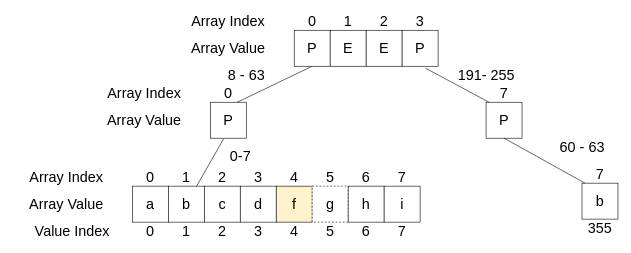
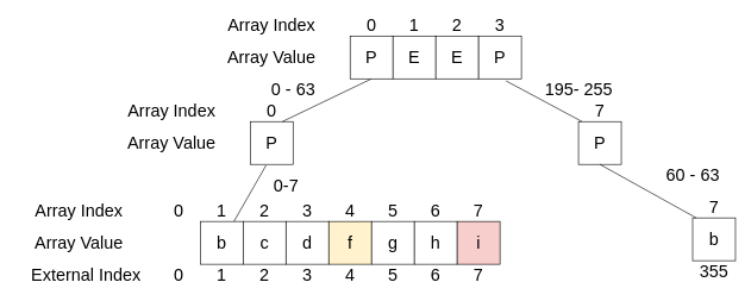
- <mxCell id="34" value="8 - 63" style="text;html=1;align=center;verticalAlign=middle;resizable=0;points=[];autosize=1;strokeColor=none;fillColor=none;fontSize=24;" parent="1" vertex="1"><mxGeometry x="370" y="110" width="80" height="30" as="geometry" /></mxCell>
+ <mxCell id="34" value="0 - 63" style="text;html=1;align=center;verticalAlign=middle;resizable=0;points=[];autosize=1;strokeColor=none;fillColor=none;fontSize=24;" parent="1" vertex="1"><mxGeometry x="370" y="110" width="80" height="30" as="geometry" /></mxCell>
- <mxCell id="42" value="191- 255" style="text;html=1;align=center;verticalAlign=middle;resizable=0;points=[];autosize=1;strokeColor=none;fillColor=none;fontSize=24;" vertex="1" parent="1"><mxGeometry x="755" y="110" width="110" height="30" as="geometry" /></mxCell>
+ <mxCell id="42" value="195- 255" style="text;html=1;align=center;verticalAlign=middle;resizable=0;points=[];autosize=1;strokeColor=none;fillColor=none;fontSize=24;" vertex="1" parent="1"><mxGeometry x="755" y="110" width="110" height="30" as="geometry" /></mxCell>
- <mxCell id="2" value="a" style="rounded=0;whiteSpace=wrap;html=1;fontSize=24;" parent="1" vertex="1"><mxGeometry x="220" y="310" width="60" height="60" as="geometry" /></mxCell>
- <mxCell id="45" value="g" style="rounded=0;whiteSpace=wrap;html=1;fontSize=24;dashed=1;" vertex="1" parent="1"><mxGeometry x="520" y="310" width="60" height="60" as="geometry" /></mxCell>
+ <mxCell id="45" value="g" style="rounded=0;whiteSpace=wrap;html=1;fontSize=24;" vertex="1" parent="1"><mxGeometry x="520" y="310" width="60" height="60" as="geometry" /></mxCell>
- <mxCell id="47" value="i" style="rounded=0;whiteSpace=wrap;html=1;fontSize=24;" vertex="1" parent="1"><mxGeometry x="640" y="310" width="60" height="60" as="geometry" /></mxCell>
+ <mxCell id="47" value="i" style="rounded=0;whiteSpace=wrap;html=1;fontSize=24;fillColor=#f8cecc;" vertex="1" parent="1"><mxGeometry x="640" y="310" width="60" height="60" as="geometry" /></mxCell>
- <mxCell id="12" value="Value Index" style="text;html=1;strokeColor=none;fillColor=none;align=center;verticalAlign=middle;whiteSpace=wrap;rounded=0;fontSize=24;" parent="1" vertex="1"><mxGeometry x="30" y="370" width="180" height="30" as="geometry" /></mxCell>
+ <mxCell id="12" value="External Index" style="text;html=1;strokeColor=none;fillColor=none;align=center;verticalAlign=middle;whiteSpace=wrap;rounded=0;fontSize=24;" parent="1" vertex="1"><mxGeometry x="30" y="370" width="180" height="30" as="geometry" /></mxCell>
